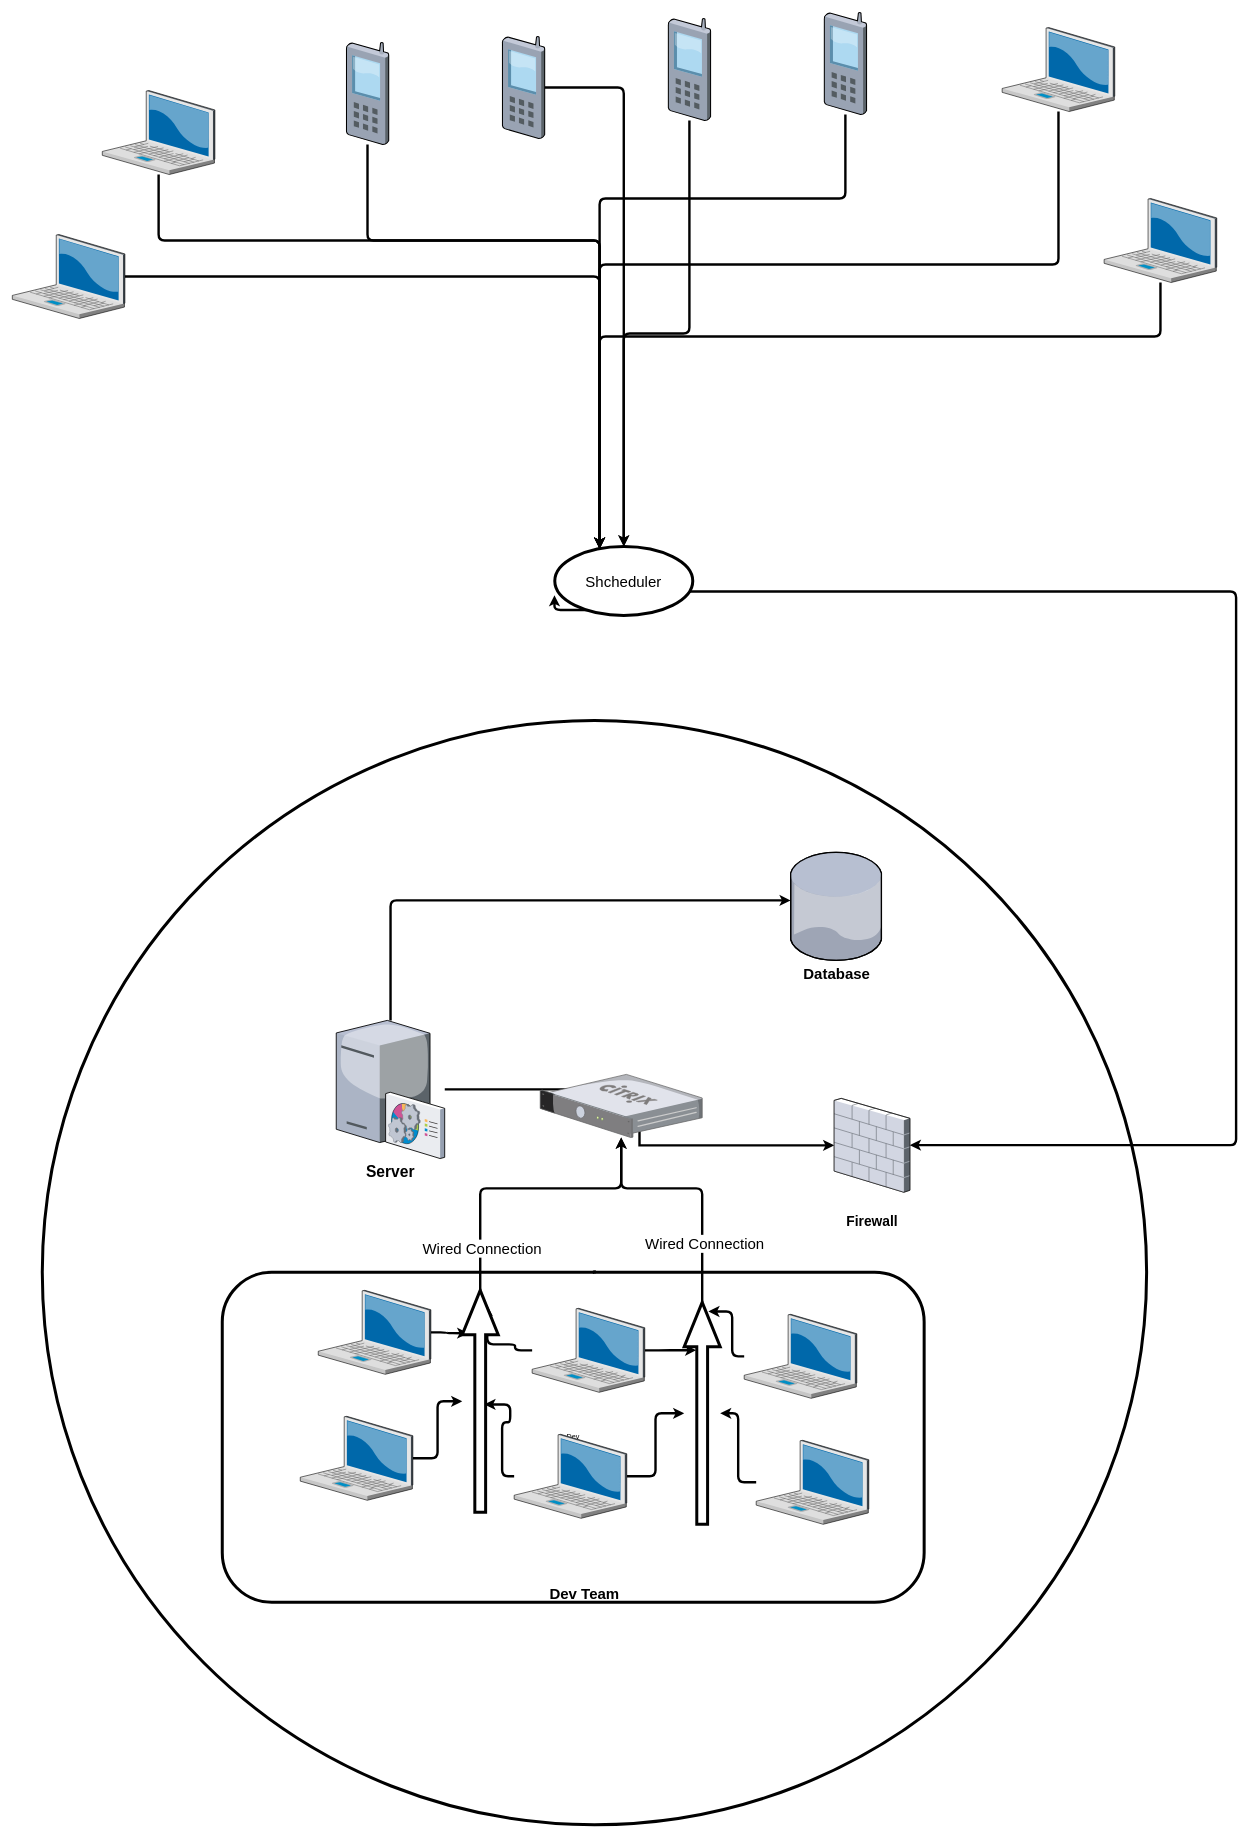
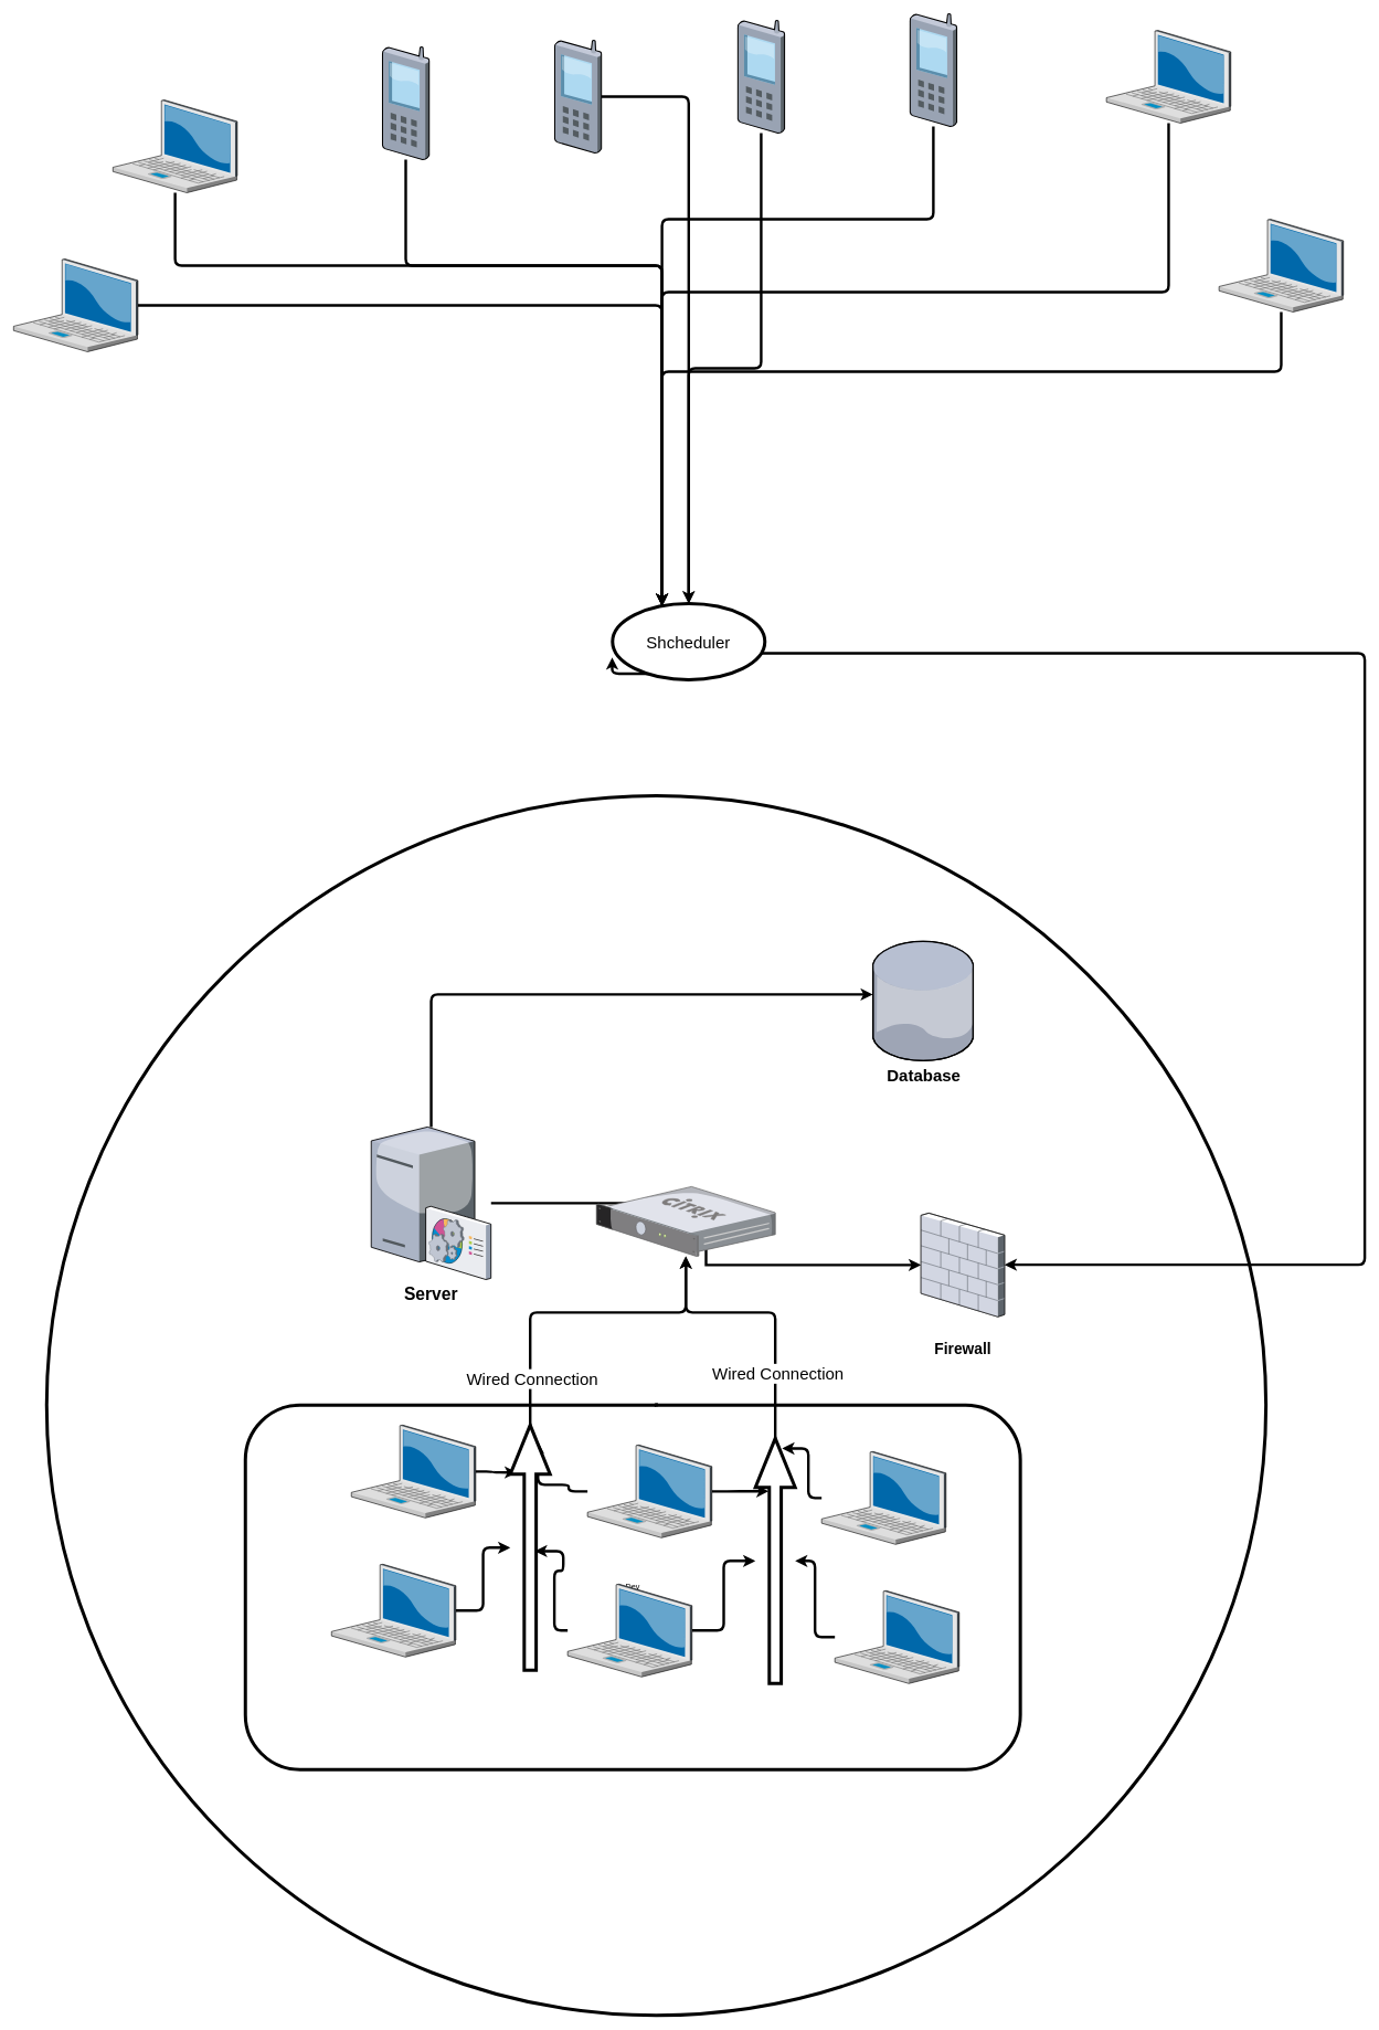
- <mxCell id="32" value="&lt;b style=&quot;font-size: 25px;&quot;&gt;Dev Team&lt;/b&gt;" style="text;html=1;strokeColor=none;fillColor=none;align=center;verticalAlign=middle;whiteSpace=wrap;rounded=0;fontSize=25;" vertex="1" parent="1"><mxGeometry x="904.29" y="2640" width="140" height="30" as="geometry" /></mxCell>
